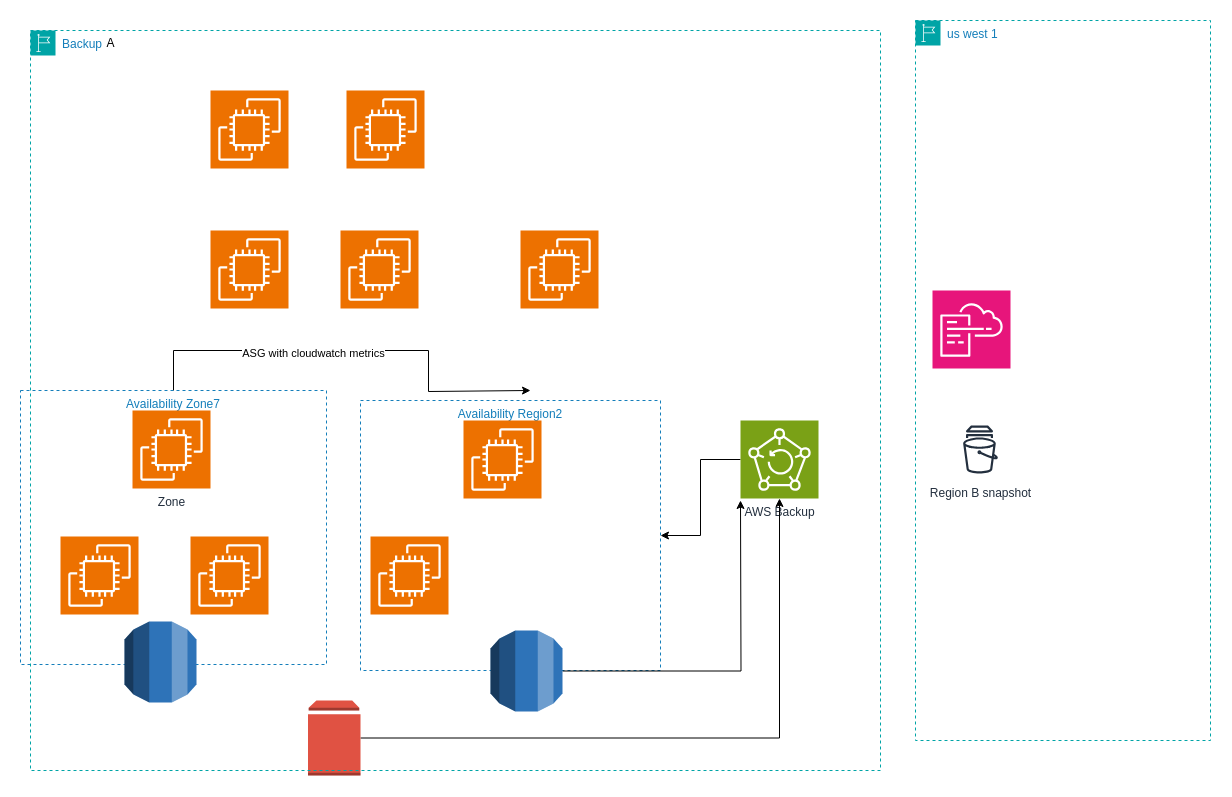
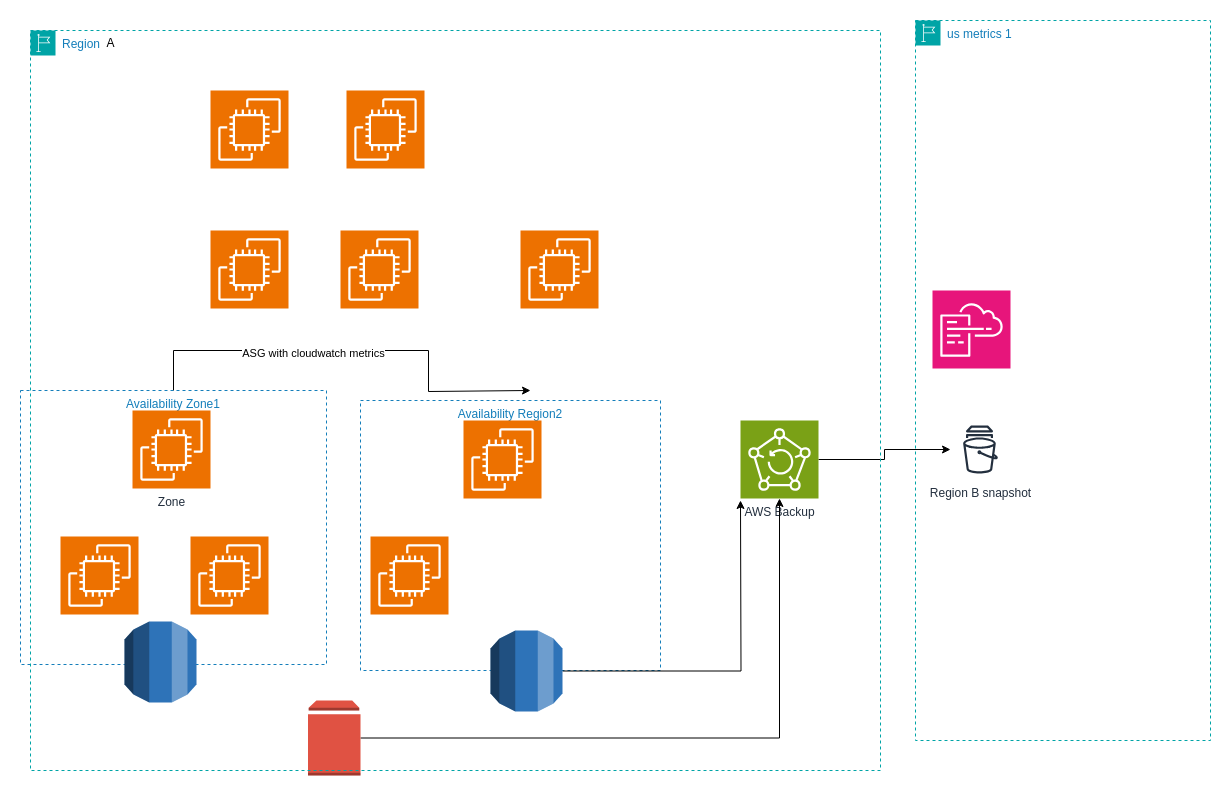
- <mxCell id="26" value="us west 1" style="points=[[0,0],[0.25,0],[0.5,0],[0.75,0],[1,0],[1,0.25],[1,0.5],[1,0.75],[1,1],[0.75,1],[0.5,1],[0.25,1],[0,1],[0,0.75],[0,0.5],[0,0.25]];outlineConnect=0;gradientColor=none;html=1;whiteSpace=wrap;fontSize=12;fontStyle=0;container=1;pointerEvents=0;collapsible=0;recursiveResize=0;shape=mxgraph.aws4.group;grIcon=mxgraph.aws4.group_region;strokeColor=#00A4A6;fillColor=none;verticalAlign=top;align=left;spacingLeft=30;fontColor=#147EBA;dashed=1;" parent="1" vertex="1"><mxGeometry x="915" y="20" width="295" height="720" as="geometry" /></mxCell>
+ <mxCell id="26" value="us metrics 1" style="points=[[0,0],[0.25,0],[0.5,0],[0.75,0],[1,0],[1,0.25],[1,0.5],[1,0.75],[1,1],[0.75,1],[0.5,1],[0.25,1],[0,1],[0,0.75],[0,0.5],[0,0.25]];outlineConnect=0;gradientColor=none;html=1;whiteSpace=wrap;fontSize=12;fontStyle=0;container=1;pointerEvents=0;collapsible=0;recursiveResize=0;shape=mxgraph.aws4.group;grIcon=mxgraph.aws4.group_region;strokeColor=#00A4A6;fillColor=none;verticalAlign=top;align=left;spacingLeft=30;fontColor=#147EBA;dashed=1;" parent="1" vertex="1"><mxGeometry x="915" y="20" width="295" height="720" as="geometry" /></mxCell>
- <mxCell id="25" value="Backup" style="points=[[0,0],[0.25,0],[0.5,0],[0.75,0],[1,0],[1,0.25],[1,0.5],[1,0.75],[1,1],[0.75,1],[0.5,1],[0.25,1],[0,1],[0,0.75],[0,0.5],[0,0.25]];outlineConnect=0;gradientColor=none;html=1;whiteSpace=wrap;fontSize=12;fontStyle=0;container=1;pointerEvents=0;collapsible=0;recursiveResize=0;shape=mxgraph.aws4.group;grIcon=mxgraph.aws4.group_region;strokeColor=#00A4A6;fillColor=none;verticalAlign=top;align=left;spacingLeft=30;fontColor=#147EBA;dashed=1;" parent="1" vertex="1"><mxGeometry x="30" y="30" width="850" height="740" as="geometry" /></mxCell>
+ <mxCell id="25" value="Region" style="points=[[0,0],[0.25,0],[0.5,0],[0.75,0],[1,0],[1,0.25],[1,0.5],[1,0.75],[1,1],[0.75,1],[0.5,1],[0.25,1],[0,1],[0,0.75],[0,0.5],[0,0.25]];outlineConnect=0;gradientColor=none;html=1;whiteSpace=wrap;fontSize=12;fontStyle=0;container=1;pointerEvents=0;collapsible=0;recursiveResize=0;shape=mxgraph.aws4.group;grIcon=mxgraph.aws4.group_region;strokeColor=#00A4A6;fillColor=none;verticalAlign=top;align=left;spacingLeft=30;fontColor=#147EBA;dashed=1;" parent="1" vertex="1"><mxGeometry x="30" y="30" width="850" height="740" as="geometry" /></mxCell>
- <mxCell id="4" value="Availability Zone7" style="fillColor=none;strokeColor=#147EBA;dashed=1;verticalAlign=top;fontStyle=0;fontColor=#147EBA;whiteSpace=wrap;html=1;" parent="1" vertex="1"><mxGeometry x="20" y="390" width="306" height="274" as="geometry" /></mxCell>
+ <mxCell id="4" value="Availability Zone1" style="fillColor=none;strokeColor=#147EBA;dashed=1;verticalAlign=top;fontStyle=0;fontColor=#147EBA;whiteSpace=wrap;html=1;" parent="1" vertex="1"><mxGeometry x="20" y="390" width="306" height="274" as="geometry" /></mxCell>
- <mxCell id="19" style="edgeStyle=orthogonalEdgeStyle;rounded=0;orthogonalLoop=1;jettySize=auto;html=1;" parent="1" source="20" target="11" edge="1"><mxGeometry relative="1" as="geometry" /></mxCell>
+ <mxCell id="19" style="edgeStyle=orthogonalEdgeStyle;rounded=0;orthogonalLoop=1;jettySize=auto;html=1;" parent="1" source="20" target="23" edge="1"><mxGeometry relative="1" as="geometry" /></mxCell>
